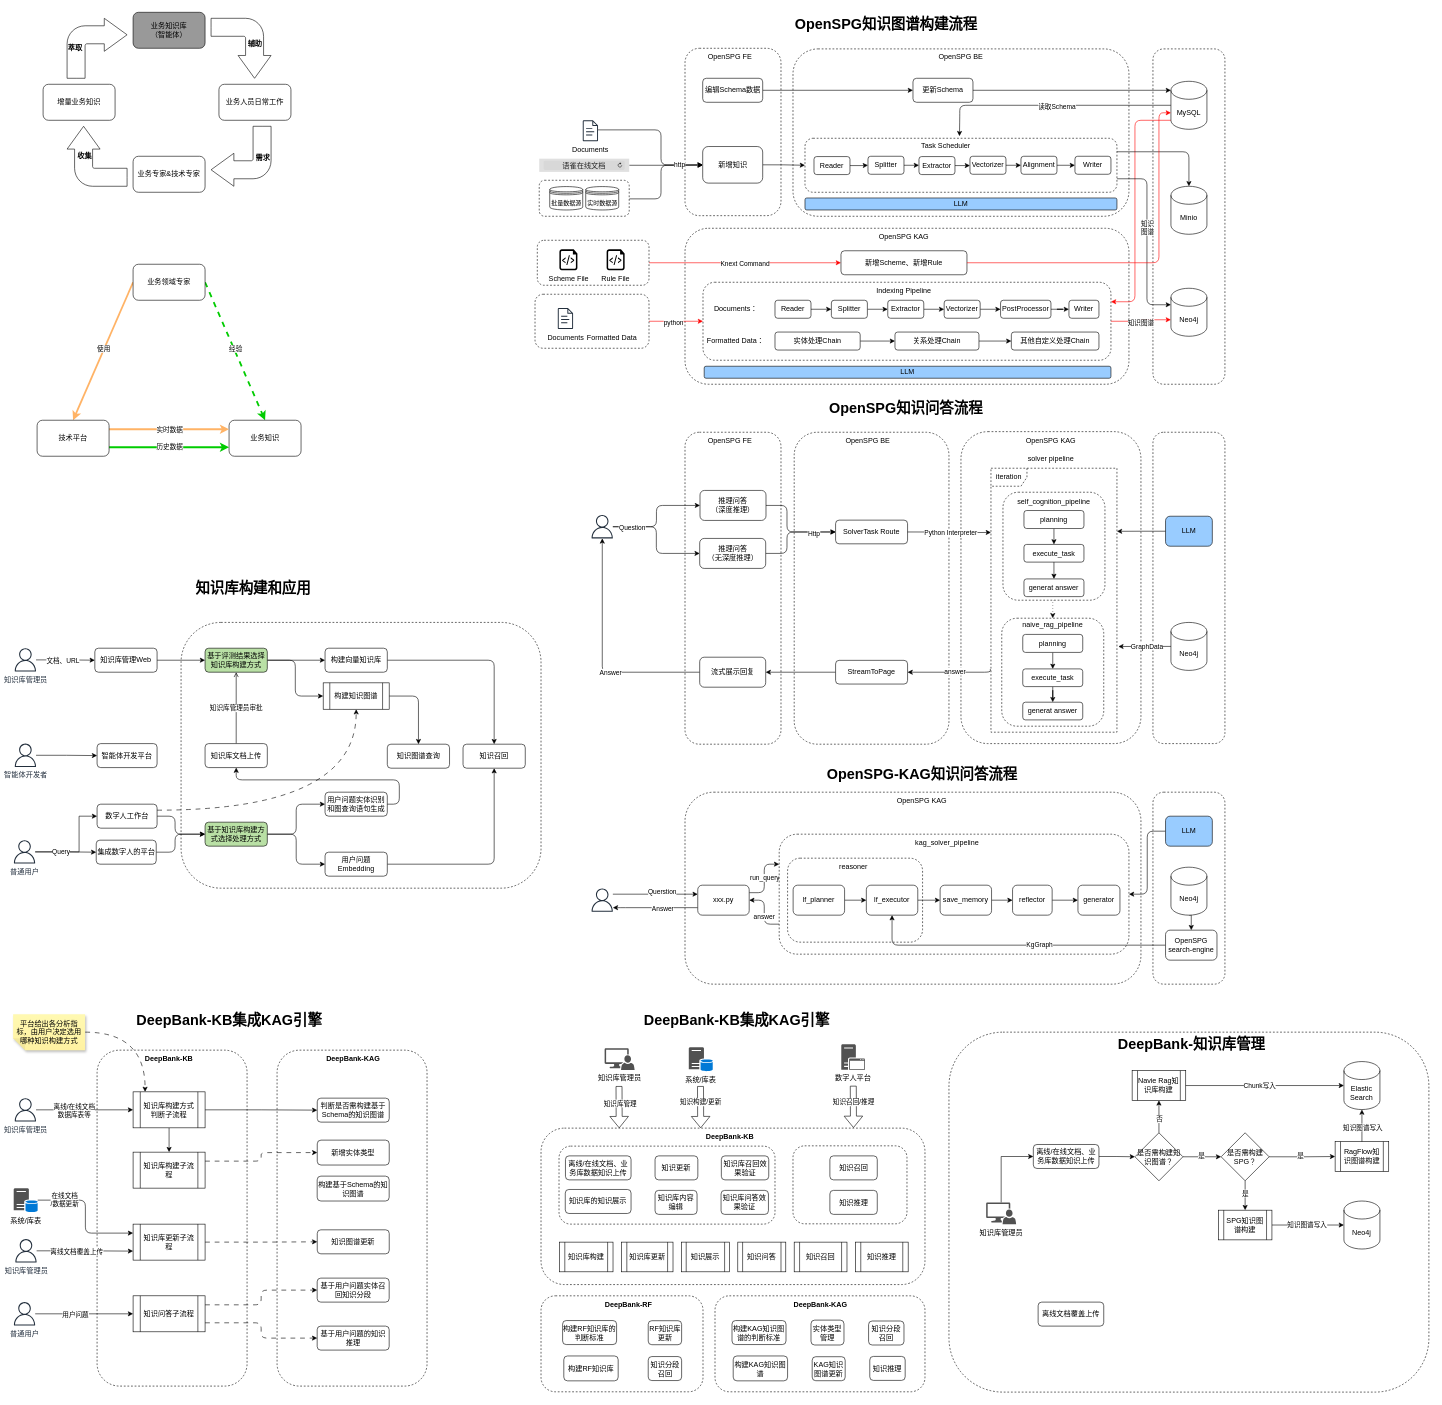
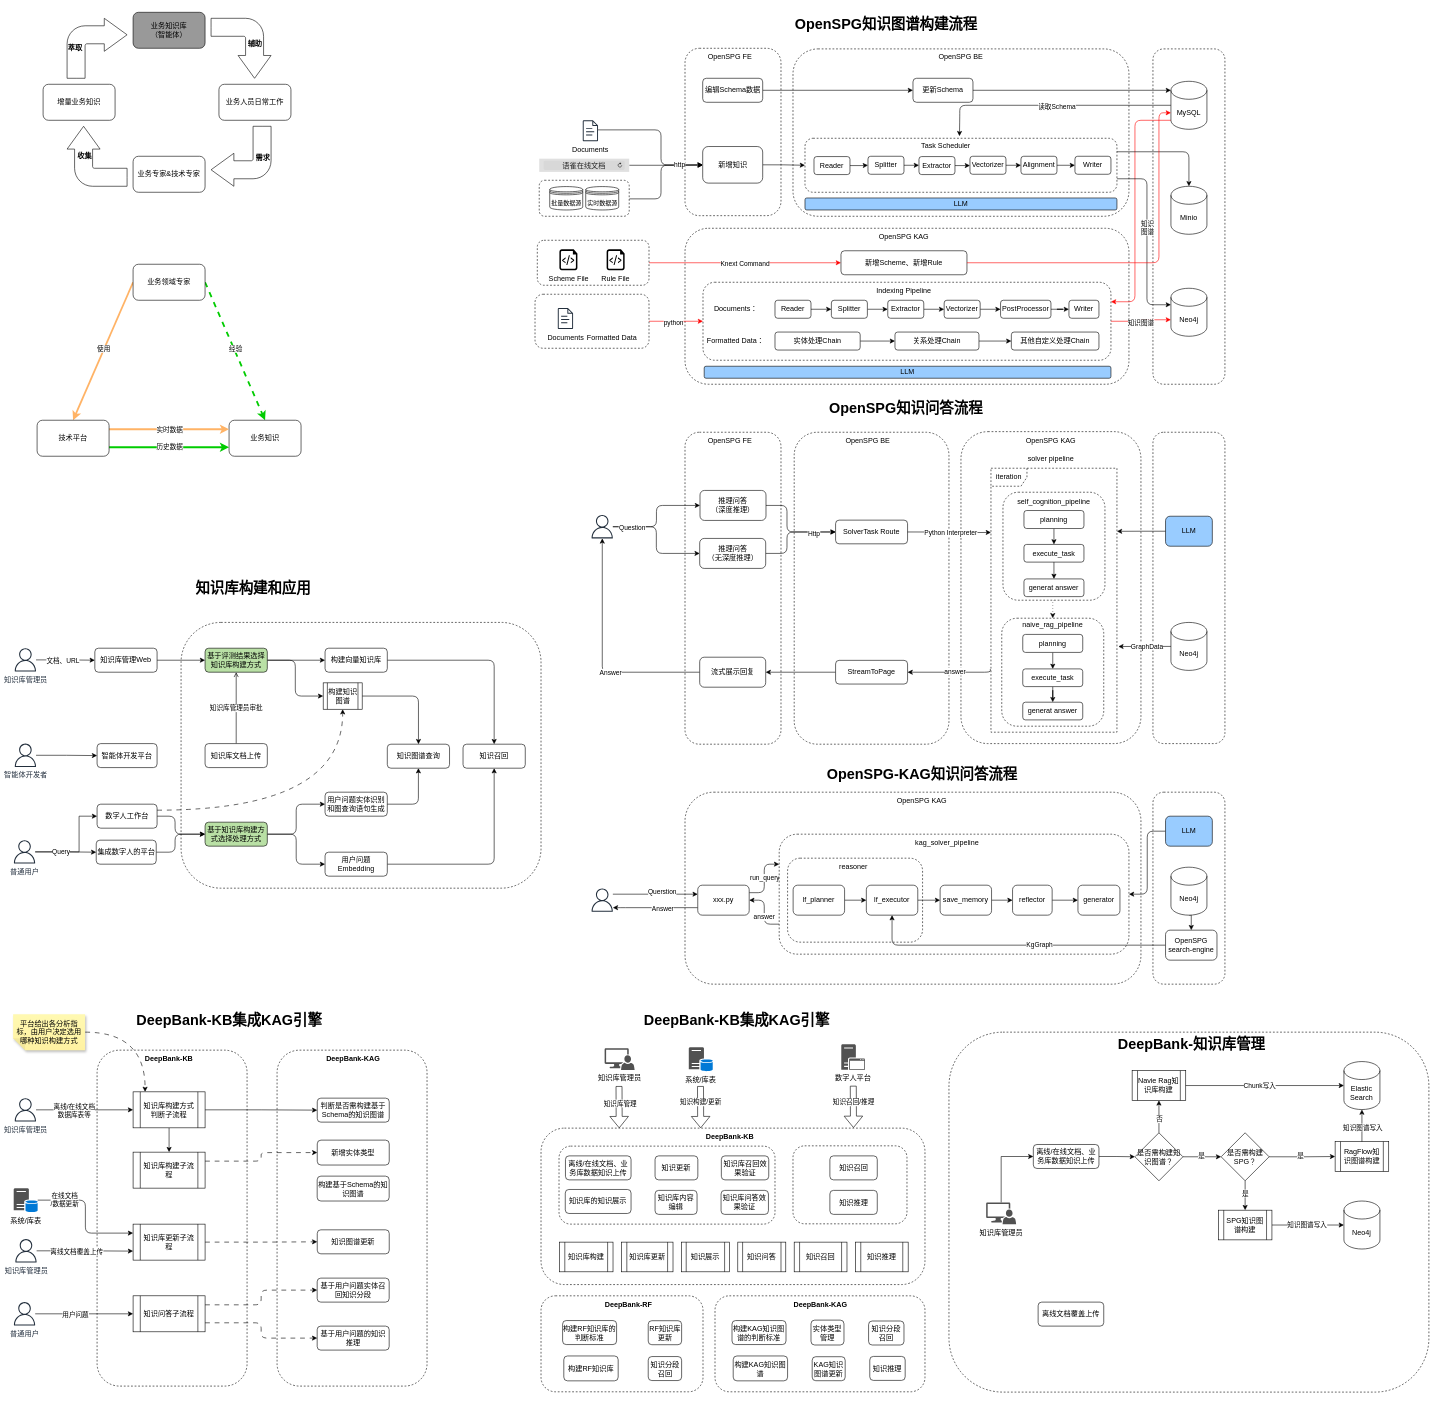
- <mxCell id="234" value="构建知识图谱" style="shape=process;whiteSpace=wrap;html=1;backgroundOutline=1;" parent="1" vertex="1"><mxGeometry x="537.88" y="1137.75" width="110" height="44" as="geometry" /></mxCell>
+ <mxCell id="234" value="构建知识图谱" style="shape=process;whiteSpace=wrap;html=1;backgroundOutline=1;" parent="1" vertex="1"><mxGeometry x="537.88" y="1137.75" width="65" height="44" as="geometry" /></mxCell>
- <mxCell id="223" style="edgeStyle=orthogonalEdgeStyle;rounded=1;orthogonalLoop=1;jettySize=auto;html=1;exitX=1;exitY=0.5;exitDx=0;exitDy=0;curved=0;" parent="1" source="222" target="209" edge="1"><mxGeometry relative="1" as="geometry" /></mxCell>
+ <mxCell id="223" style="edgeStyle=orthogonalEdgeStyle;rounded=1;orthogonalLoop=1;jettySize=auto;html=1;exitX=1;exitY=0.5;exitDx=0;exitDy=0;entryX=0.5;entryY=1;entryDx=0;entryDy=0;curved=0;" parent="1" source="222" target="226" edge="1"><mxGeometry relative="1" as="geometry" /></mxCell>
